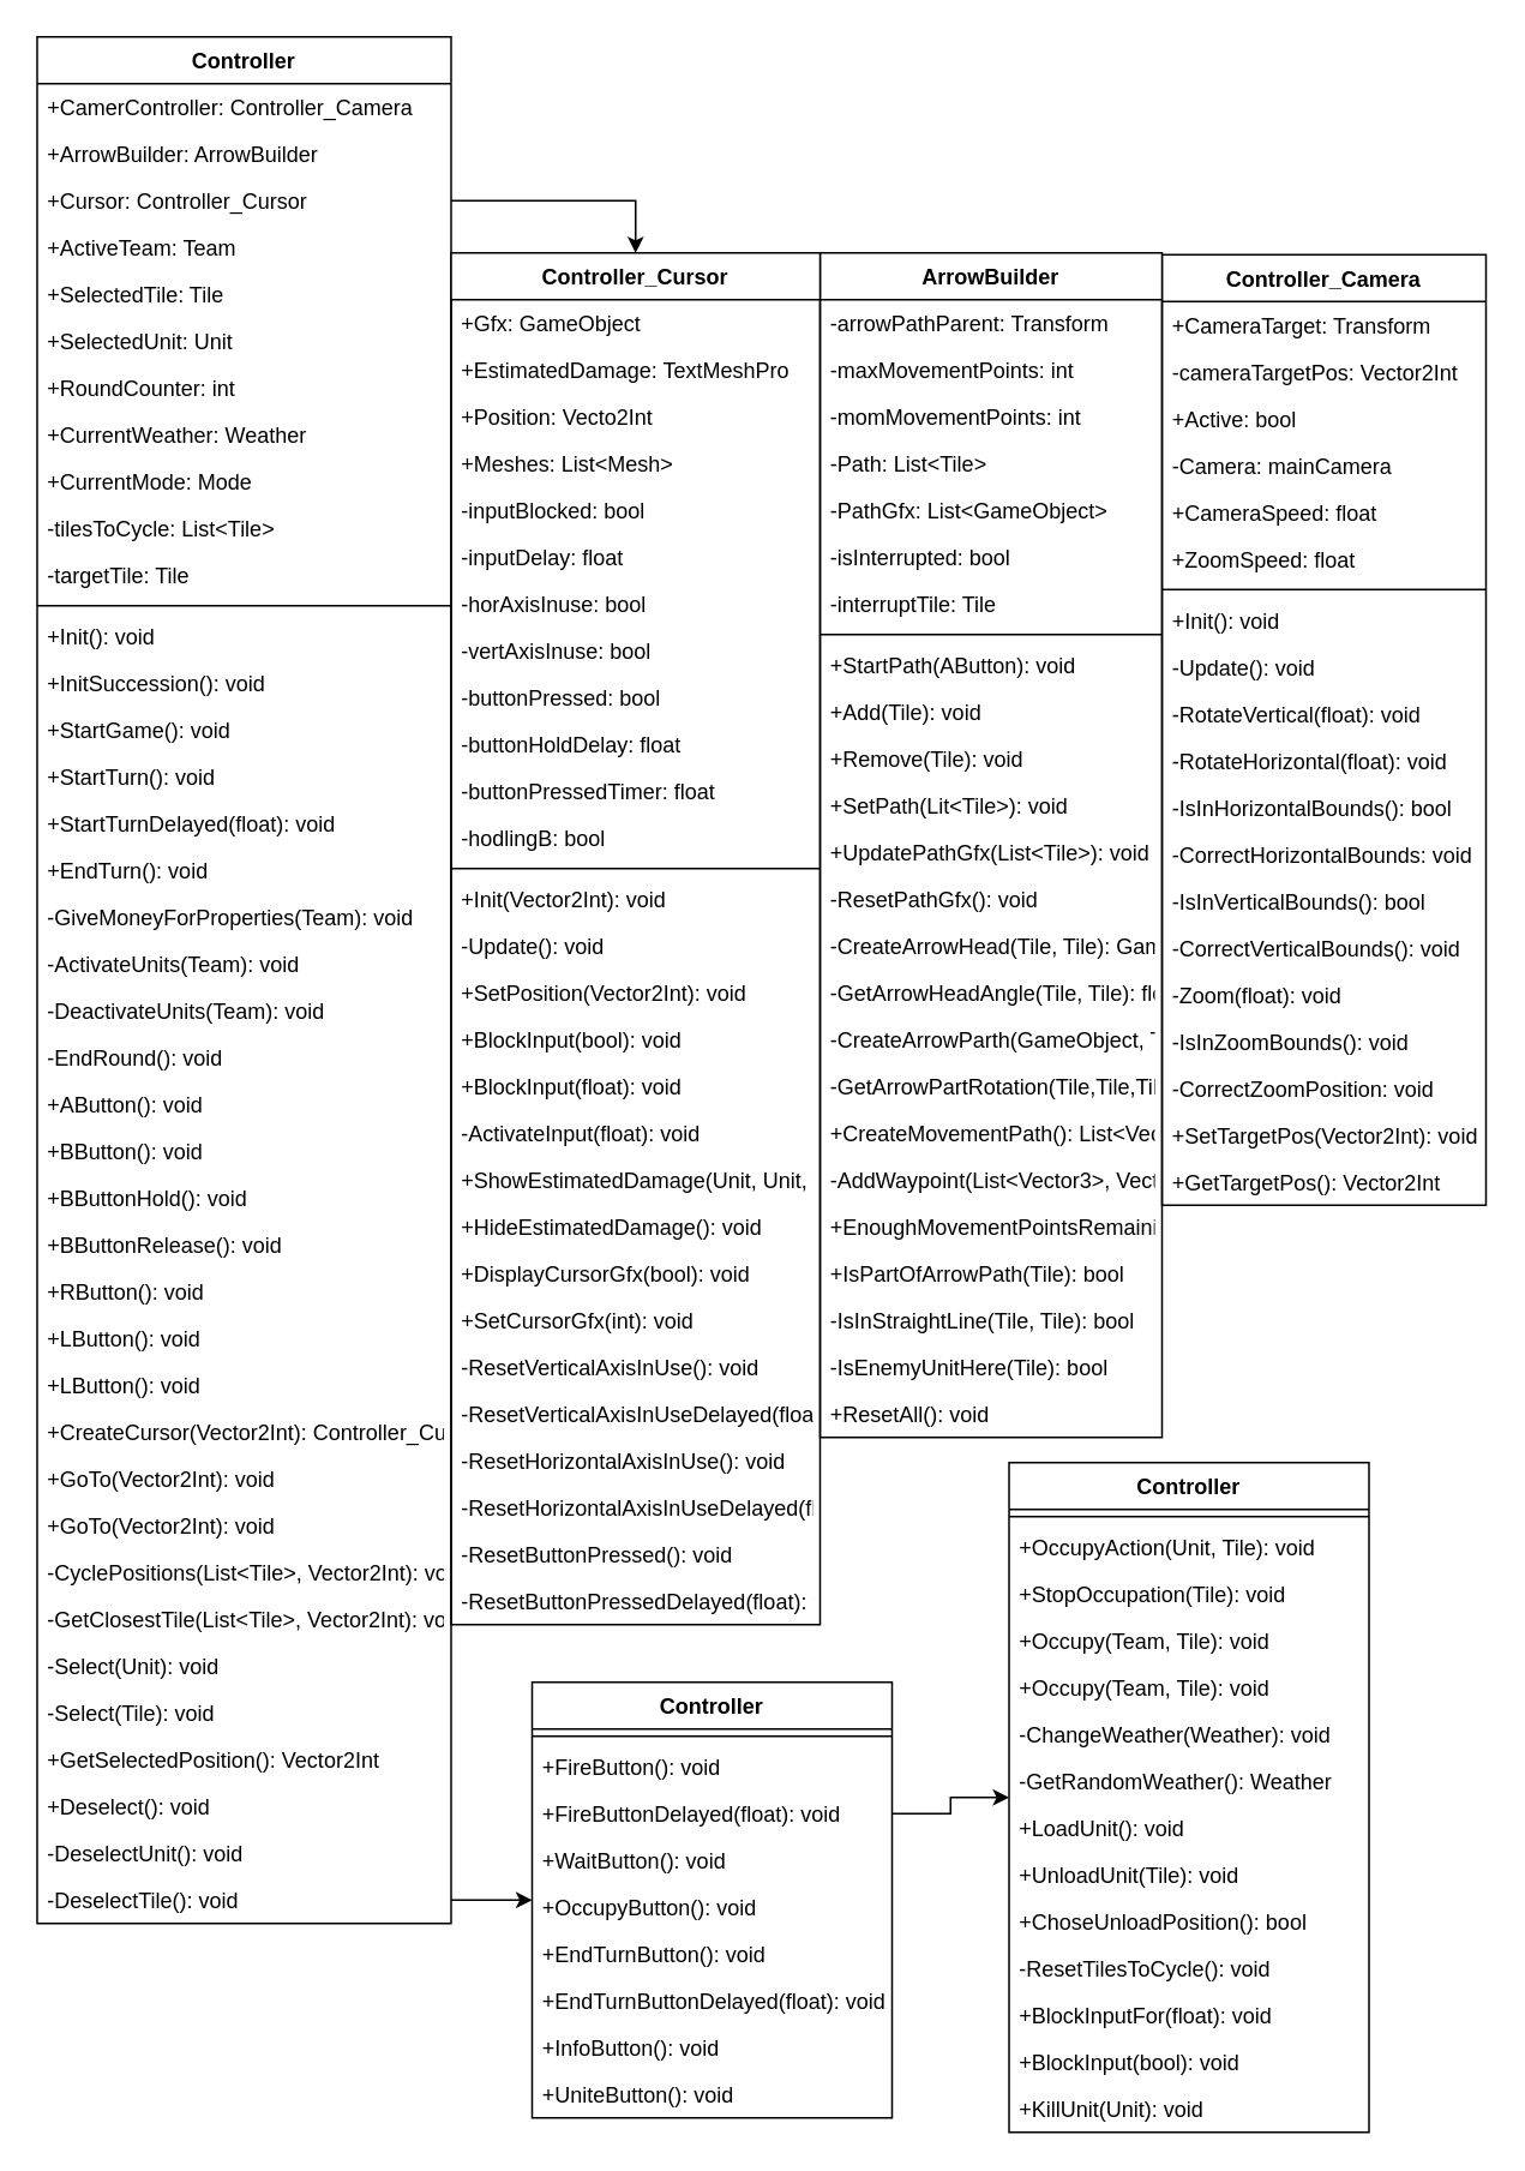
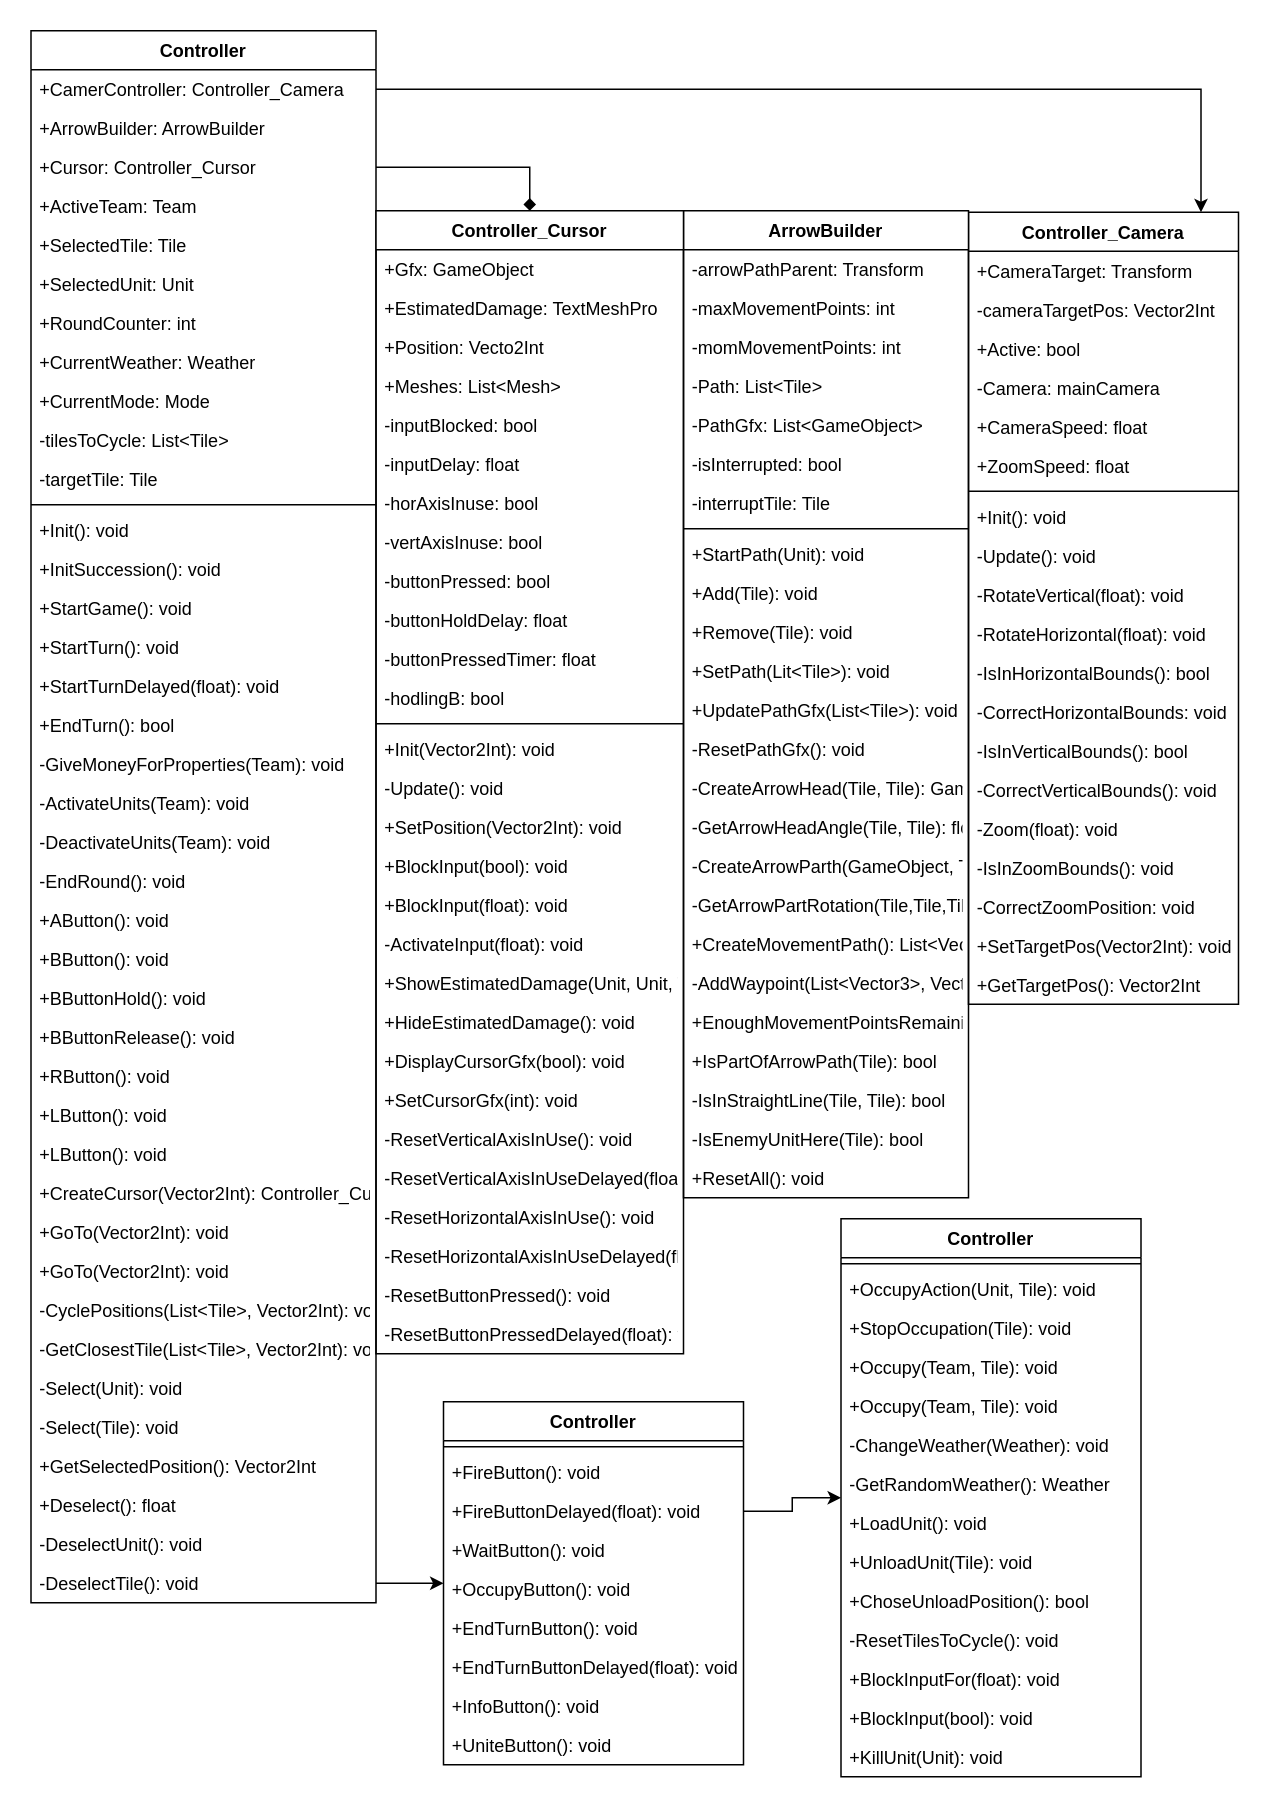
+ <mxCell id="135" style="edgeStyle=orthogonalEdgeStyle;rounded=0;orthogonalLoop=1;jettySize=auto;html=1;exitX=1;exitY=0.5;exitDx=0;exitDy=0;" edge="1" parent="1" source="3" target="58"><mxGeometry relative="1" as="geometry"><Array as="points"><mxPoint x="800" y="59" /></Array></mxGeometry></mxCell>
- <mxCell id="136" style="edgeStyle=orthogonalEdgeStyle;rounded=0;orthogonalLoop=1;jettySize=auto;html=1;exitX=1;exitY=0.5;exitDx=0;exitDy=0;" edge="1" parent="1" source="5" target="105"><mxGeometry relative="1" as="geometry" /></mxCell>
+ <mxCell id="136" style="edgeStyle=orthogonalEdgeStyle;rounded=0;orthogonalLoop=1;jettySize=auto;html=1;exitX=1;exitY=0.5;exitDx=0;exitDy=0;endArrow=diamond;" edge="1" parent="1" source="5" target="105"><mxGeometry relative="1" as="geometry" /></mxCell>
- <mxCell id="88" value="+StartPath(AButton): void" style="text;strokeColor=none;fillColor=none;align=left;verticalAlign=top;spacingLeft=4;spacingRight=4;overflow=hidden;rotatable=0;points=[[0,0.5],[1,0.5]];portConstraint=eastwest;" vertex="1" parent="79"><mxGeometry y="216" width="190" height="26" as="geometry" /></mxCell>
+ <mxCell id="88" value="+StartPath(Unit): void" style="text;strokeColor=none;fillColor=none;align=left;verticalAlign=top;spacingLeft=4;spacingRight=4;overflow=hidden;rotatable=0;points=[[0,0.5],[1,0.5]];portConstraint=eastwest;" vertex="1" parent="79"><mxGeometry y="216" width="190" height="26" as="geometry" /></mxCell>
- <mxCell id="20" value="+EndTurn(): void" style="text;strokeColor=none;fillColor=none;align=left;verticalAlign=top;spacingLeft=4;spacingRight=4;overflow=hidden;rotatable=0;points=[[0,0.5],[1,0.5]];portConstraint=eastwest;" vertex="1" parent="2"><mxGeometry y="450" width="230" height="26" as="geometry" /></mxCell>
+ <mxCell id="20" value="+EndTurn(): bool" style="text;strokeColor=none;fillColor=none;align=left;verticalAlign=top;spacingLeft=4;spacingRight=4;overflow=hidden;rotatable=0;points=[[0,0.5],[1,0.5]];portConstraint=eastwest;" vertex="1" parent="2"><mxGeometry y="450" width="230" height="26" as="geometry" /></mxCell>
- <mxCell id="40" value="+Deselect(): void" style="text;strokeColor=none;fillColor=none;align=left;verticalAlign=top;spacingLeft=4;spacingRight=4;overflow=hidden;rotatable=0;points=[[0,0.5],[1,0.5]];portConstraint=eastwest;" vertex="1" parent="2"><mxGeometry y="970" width="230" height="26" as="geometry" /></mxCell>
+ <mxCell id="40" value="+Deselect(): float" style="text;strokeColor=none;fillColor=none;align=left;verticalAlign=top;spacingLeft=4;spacingRight=4;overflow=hidden;rotatable=0;points=[[0,0.5],[1,0.5]];portConstraint=eastwest;" vertex="1" parent="2"><mxGeometry y="970" width="230" height="26" as="geometry" /></mxCell>
